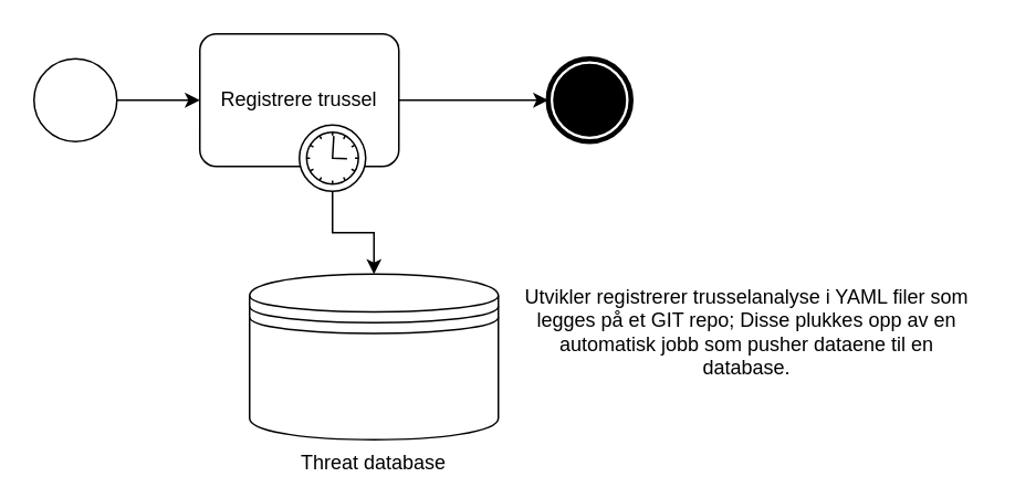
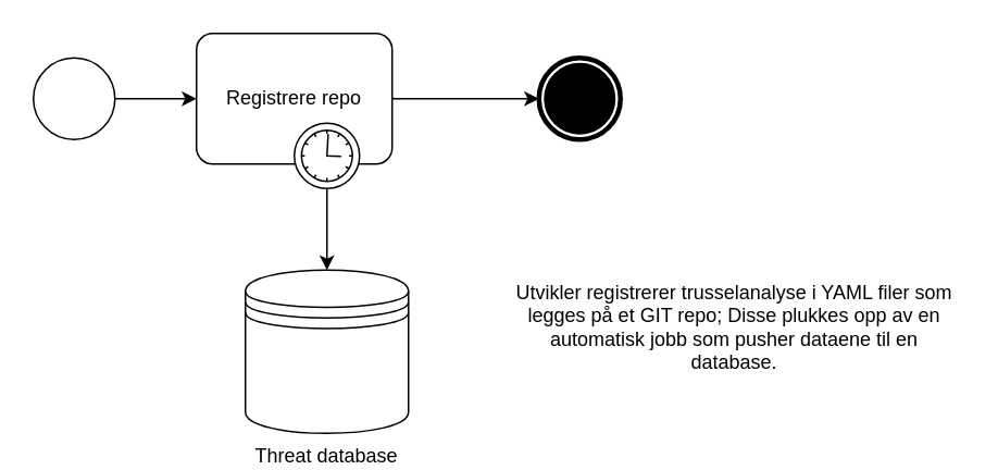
- <mxCell id="4" value="Registrere trussel" style="points=[[0.25,0,0],[0.5,0,0],[0.75,0,0],[1,0.25,0],[1,0.5,0],[1,0.75,0],[0.75,1,0],[0.5,1,0],[0.25,1,0],[0,0.75,0],[0,0.5,0],[0,0.25,0]];shape=mxgraph.bpmn.task;whiteSpace=wrap;rectStyle=rounded;size=10;html=1;taskMarker=abstract;" parent="1" vertex="1"><mxGeometry x="120" y="20" width="120" height="80" as="geometry" /></mxCell>
+ <mxCell id="4" value="Registrere repo" style="points=[[0.25,0,0],[0.5,0,0],[0.75,0,0],[1,0.25,0],[1,0.5,0],[1,0.75,0],[0.75,1,0],[0.5,1,0],[0.25,1,0],[0,0.75,0],[0,0.5,0],[0,0.25,0]];shape=mxgraph.bpmn.task;whiteSpace=wrap;rectStyle=rounded;size=10;html=1;taskMarker=abstract;" parent="1" vertex="1"><mxGeometry x="120" y="20" width="120" height="80" as="geometry" /></mxCell>
- <mxCell id="2" value="Threat database" style="shape=datastore;whiteSpace=wrap;html=1;labelPosition=center;verticalLabelPosition=bottom;align=center;verticalAlign=top;" parent="1" vertex="1"><mxGeometry x="150" y="165" width="150" height="100" as="geometry" /></mxCell>
+ <mxCell id="2" value="Threat database" style="shape=datastore;whiteSpace=wrap;html=1;labelPosition=center;verticalLabelPosition=bottom;align=center;verticalAlign=top;" parent="1" vertex="1"><mxGeometry x="150" y="165" width="100" height="100" as="geometry" /></mxCell>
